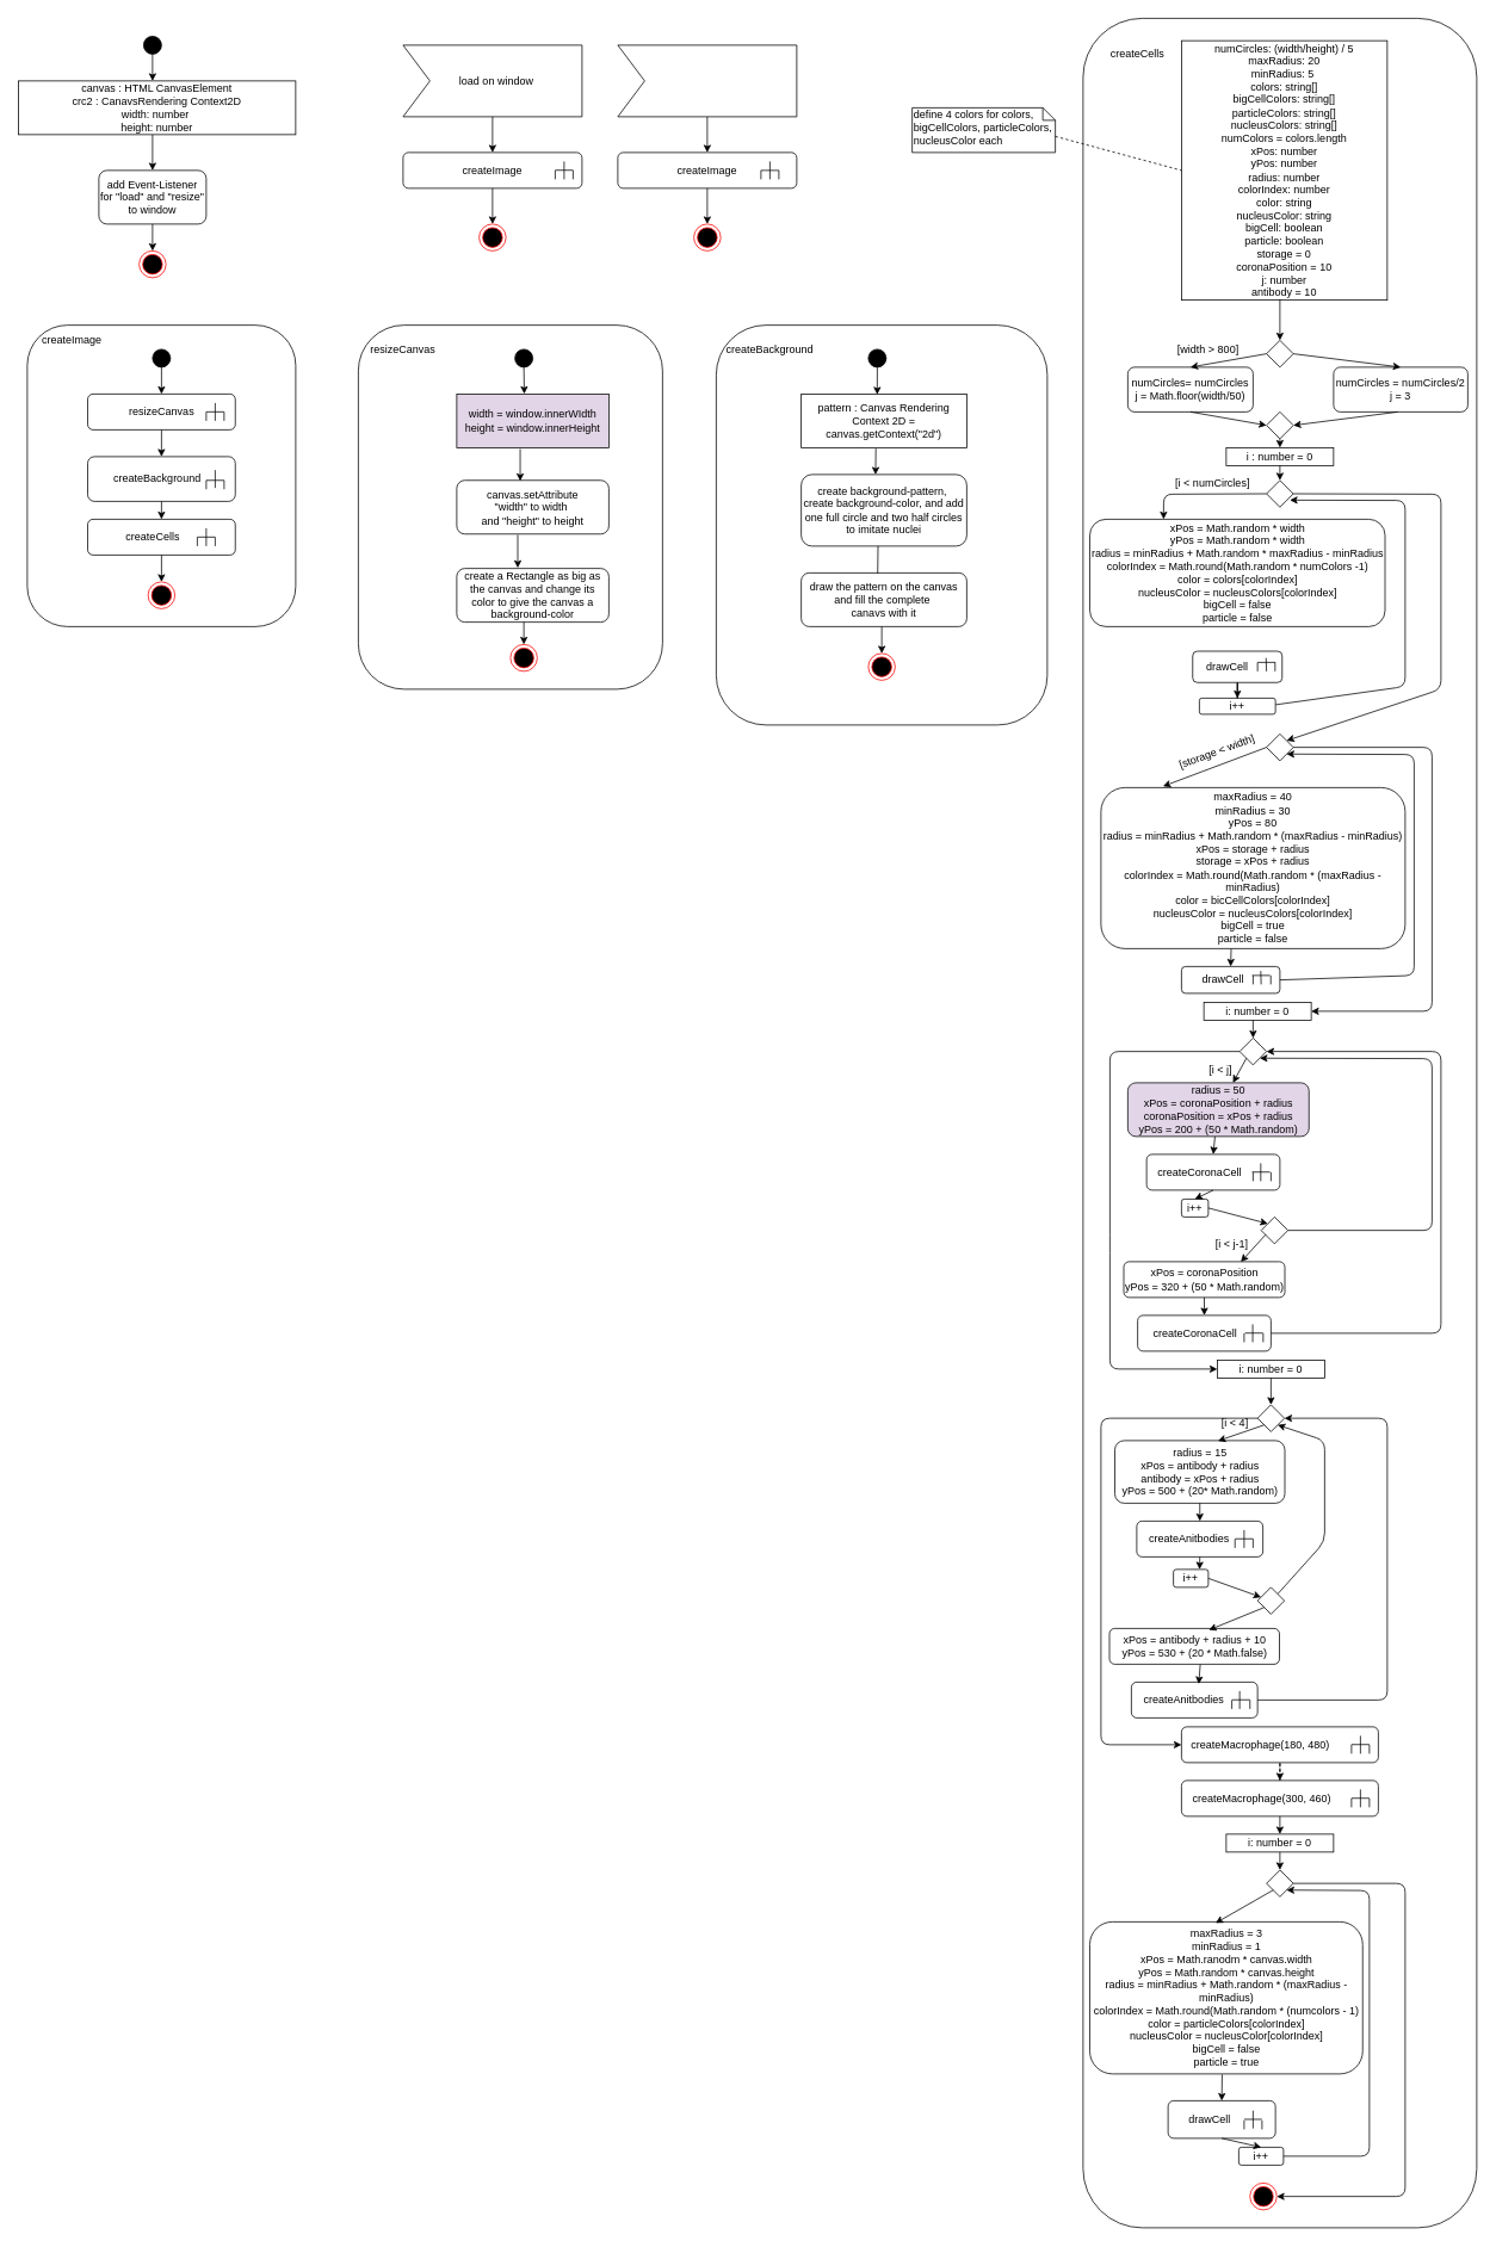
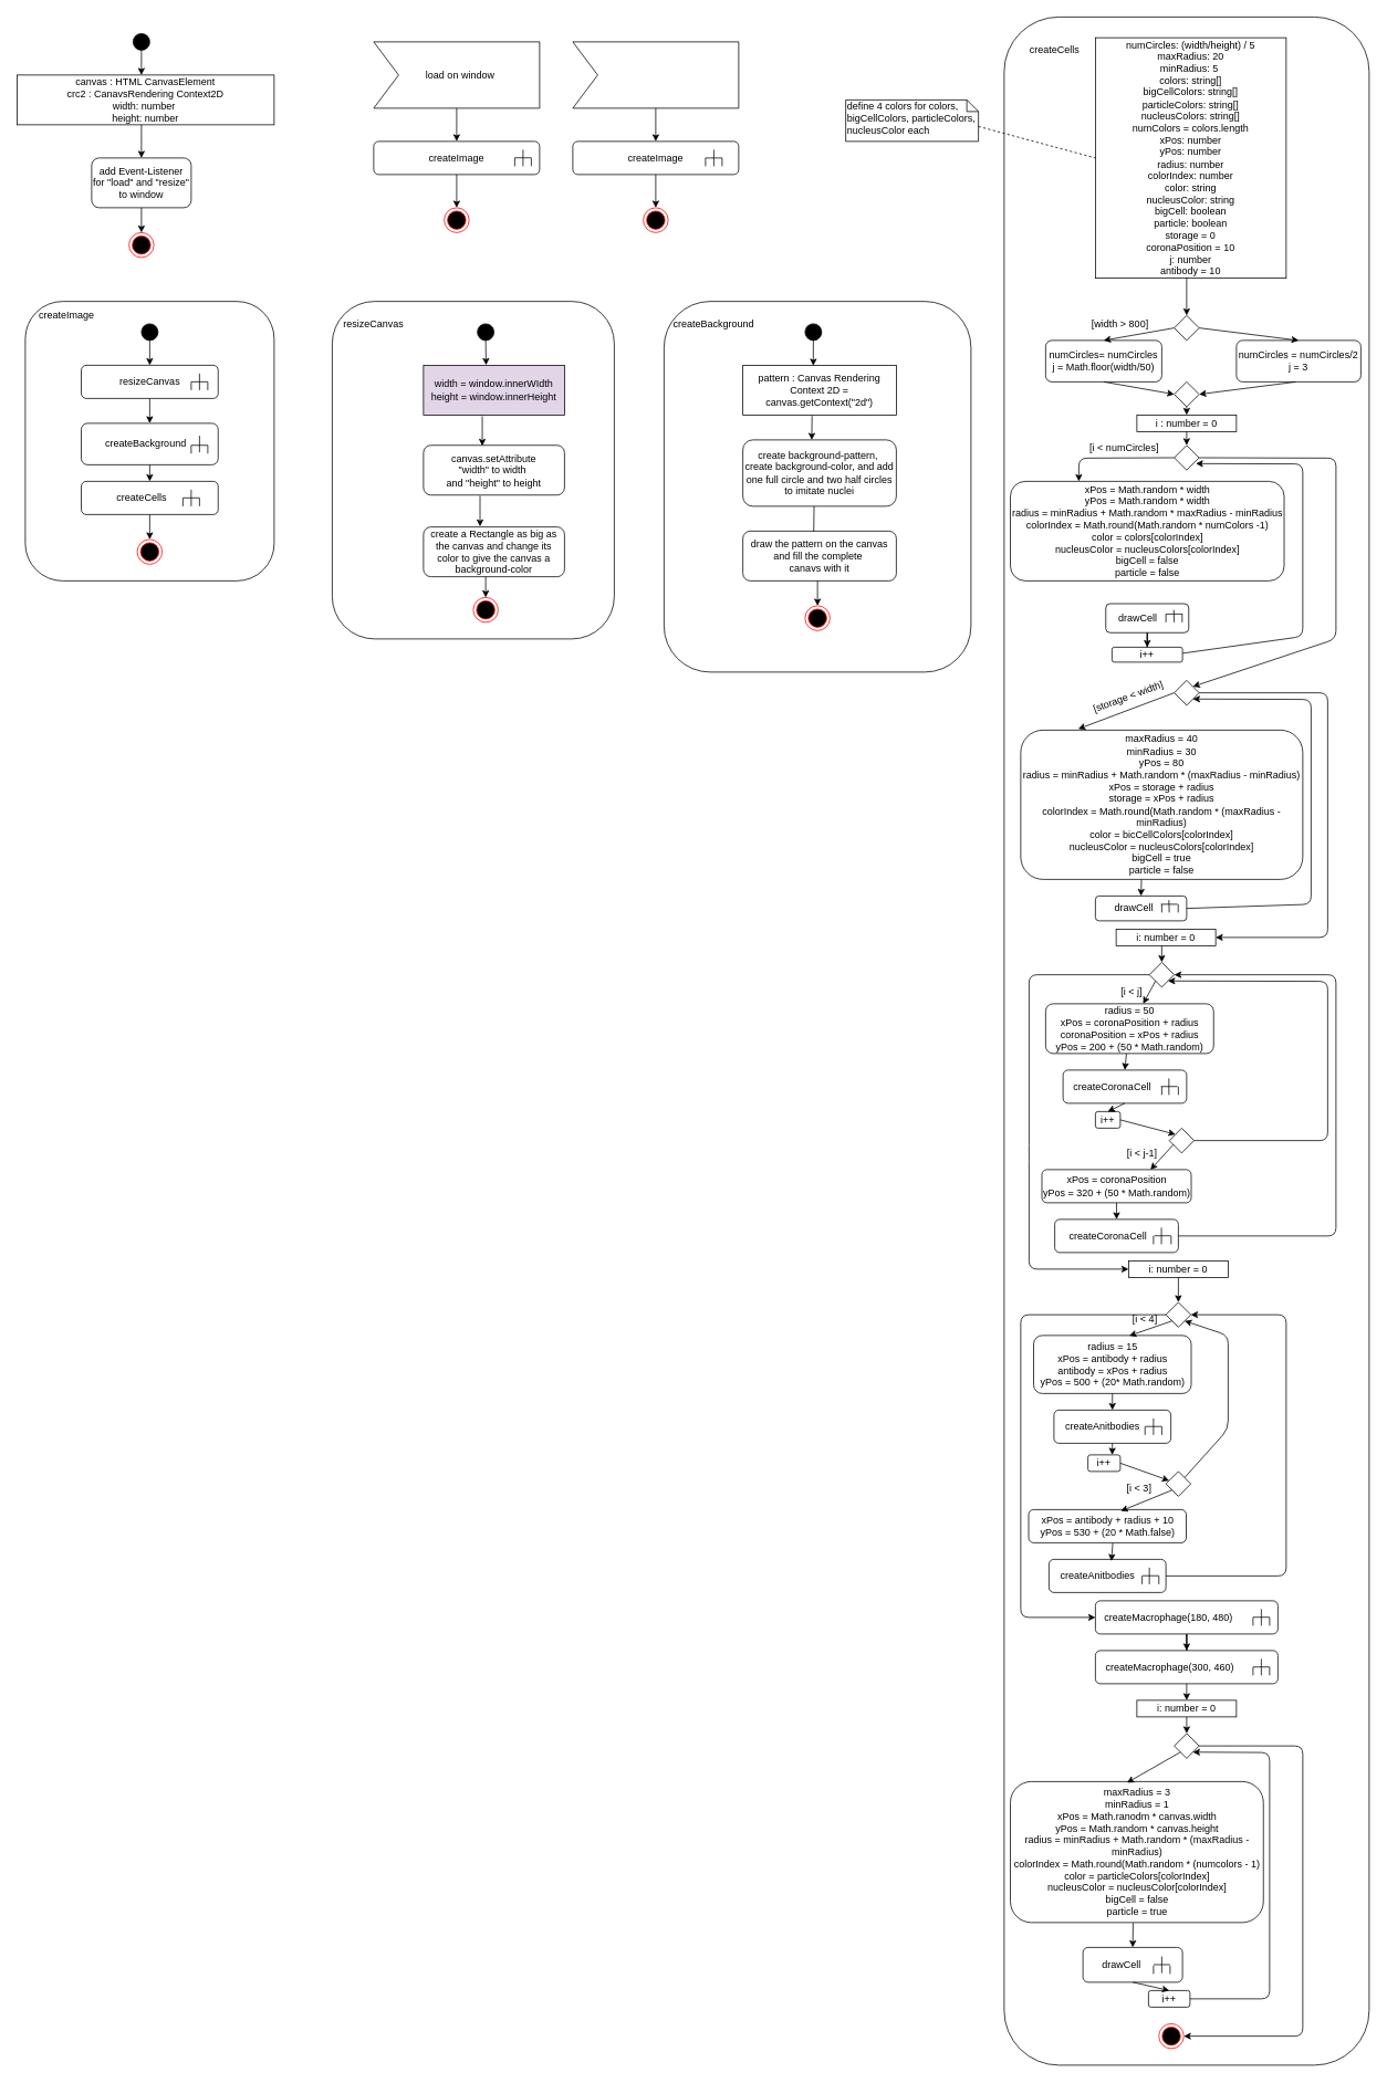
- <mxCell id="116" value="radius = 50&lt;br&gt;xPos = coronaPosition + radius&lt;br&gt;coronaPosition = xPos + radius&lt;br&gt;yPos = 200 + (50 * Math.random)" style="rounded=1;whiteSpace=wrap;html=1;fillColor=#e1d5e7;" vertex="1" parent="1"><mxGeometry x="1260" y="1210" width="202.5" height="60" as="geometry" /></mxCell>
+ <mxCell id="116" value="radius = 50&lt;br&gt;xPos = coronaPosition + radius&lt;br&gt;coronaPosition = xPos + radius&lt;br&gt;yPos = 200 + (50 * Math.random)" style="rounded=1;whiteSpace=wrap;html=1;fillColor=#FFFFFF;" vertex="1" parent="1"><mxGeometry x="1260" y="1210" width="202.5" height="60" as="geometry" /></mxCell>
+ <mxCell id="152" value="[i &amp;lt; 3]" style="text;html=1;strokeColor=none;fillColor=none;align=center;verticalAlign=middle;whiteSpace=wrap;rounded=0;" vertex="1" parent="1"><mxGeometry x="1353.25" y="1784" width="40" height="20" as="geometry" /></mxCell>
- <mxCell id="154" value="" style="edgeStyle=orthogonalEdgeStyle;rounded=0;orthogonalLoop=1;jettySize=auto;html=1;dashed=1;" edge="1" parent="1" source="155" target="156"><mxGeometry relative="1" as="geometry" /></mxCell>
+ <mxCell id="154" value="" style="edgeStyle=orthogonalEdgeStyle;rounded=0;orthogonalLoop=1;jettySize=auto;html=1;" edge="1" parent="1" source="155" target="156"><mxGeometry relative="1" as="geometry" /></mxCell>
